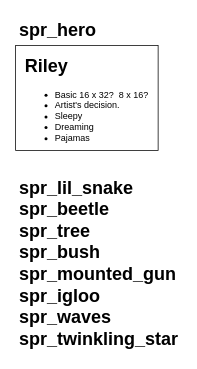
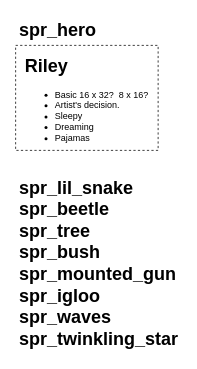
- <mxCell id="3" value="&lt;h1 style=&quot;text-align: left ; white-space: normal&quot;&gt;Riley&lt;/h1&gt;&lt;p style=&quot;text-align: left ; white-space: normal&quot;&gt;&lt;/p&gt;&lt;ul style=&quot;text-align: left ; white-space: normal&quot;&gt;&lt;li&gt;Basic 16 x 32?&amp;nbsp; 8 x 16?&lt;/li&gt;&lt;li&gt;Artist's decision.&lt;/li&gt;&lt;li&gt;Sleepy&lt;/li&gt;&lt;li&gt;Dreaming&lt;/li&gt;&lt;li&gt;Pajamas&lt;/li&gt;&lt;/ul&gt;" style="rounded=0;whiteSpace=wrap;html=1;" vertex="1" parent="1"><mxGeometry x="20" y="60" width="190" height="140" as="geometry" /></mxCell>
+ <mxCell id="3" value="&lt;h1 style=&quot;text-align: left ; white-space: normal&quot;&gt;Riley&lt;/h1&gt;&lt;p style=&quot;text-align: left ; white-space: normal&quot;&gt;&lt;/p&gt;&lt;ul style=&quot;text-align: left ; white-space: normal&quot;&gt;&lt;li&gt;Basic 16 x 32?&amp;nbsp; 8 x 16?&lt;/li&gt;&lt;li&gt;Artist's decision.&lt;/li&gt;&lt;li&gt;Sleepy&lt;/li&gt;&lt;li&gt;Dreaming&lt;/li&gt;&lt;li&gt;Pajamas&lt;/li&gt;&lt;/ul&gt;" style="rounded=0;whiteSpace=wrap;html=1;dashed=1;" vertex="1" parent="1"><mxGeometry x="20" y="60" width="190" height="140" as="geometry" /></mxCell>
